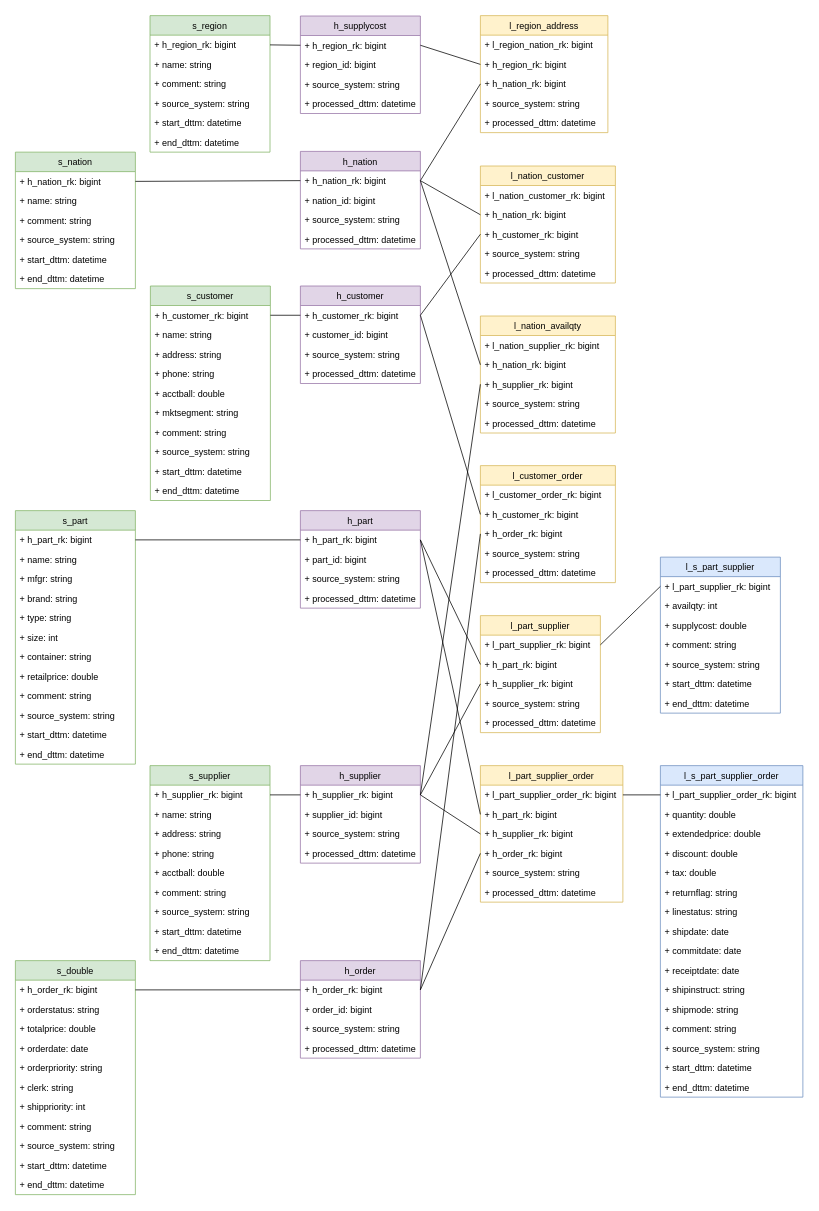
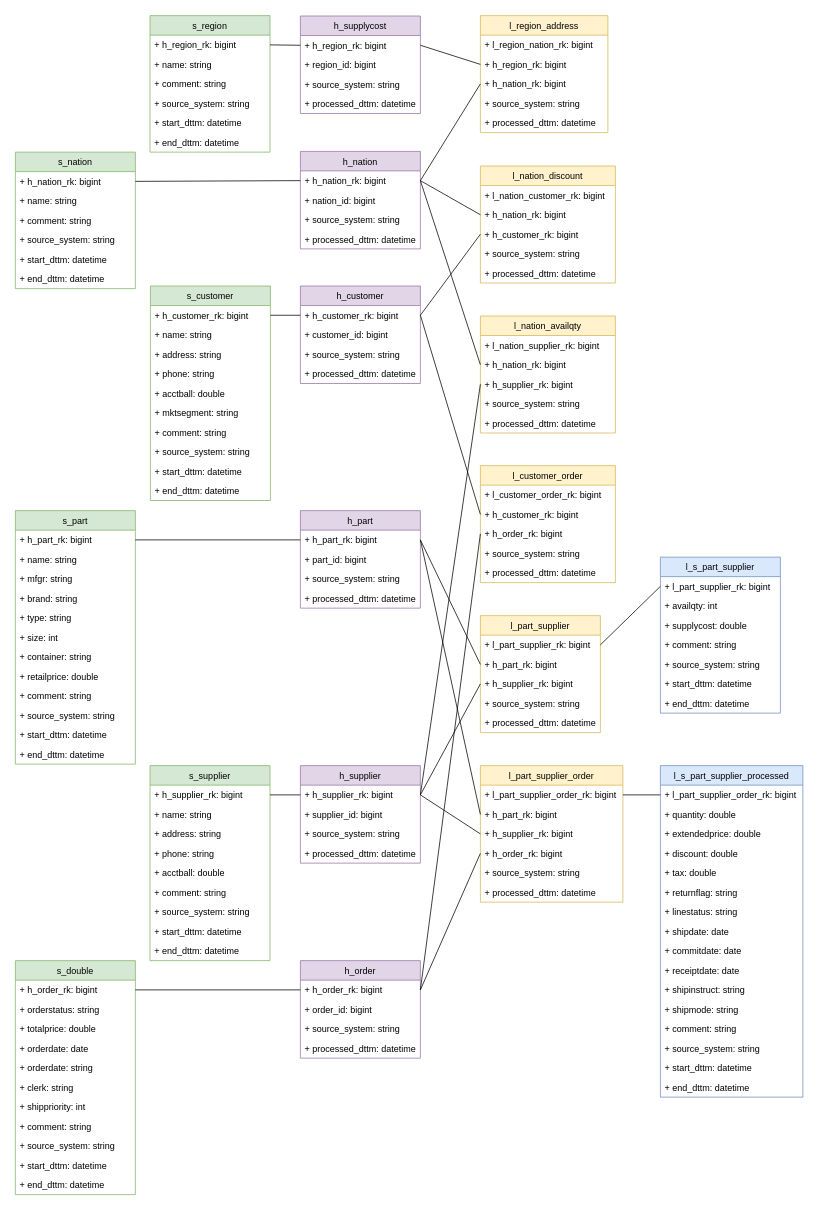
- <mxCell id="61" value="l_nation_customer" parent="1" style="swimlane;fontStyle=0;childLayout=stackLayout;horizontal=1;startSize=26;fillColor=#fff2cc;horizontalStack=0;resizeParent=1;resizeParentMax=0;resizeLast=0;collapsible=1;marginBottom=0;verticalAlign=middle;strokeColor=#d6b656;" vertex="1"><mxGeometry as="geometry" y="220.5" x="640" width="180" height="156" /></mxCell>
+ <mxCell id="61" value="l_nation_discount" parent="1" style="swimlane;fontStyle=0;childLayout=stackLayout;horizontal=1;startSize=26;fillColor=#fff2cc;horizontalStack=0;resizeParent=1;resizeParentMax=0;resizeLast=0;collapsible=1;marginBottom=0;verticalAlign=middle;strokeColor=#d6b656;" vertex="1"><mxGeometry as="geometry" y="220.5" x="640" width="180" height="156" /></mxCell>
- <mxCell id="156" value="l_s_part_supplier_order" parent="1" style="swimlane;fontStyle=0;childLayout=stackLayout;horizontal=1;startSize=26;fillColor=#dae8fc;horizontalStack=0;resizeParent=1;resizeParentMax=0;resizeLast=0;collapsible=1;marginBottom=0;strokeColor=#6c8ebf;" vertex="1"><mxGeometry as="geometry" y="1020" x="880" width="190" height="442" /></mxCell>
+ <mxCell id="156" value="l_s_part_supplier_processed" parent="1" style="swimlane;fontStyle=0;childLayout=stackLayout;horizontal=1;startSize=26;fillColor=#dae8fc;horizontalStack=0;resizeParent=1;resizeParentMax=0;resizeLast=0;collapsible=1;marginBottom=0;strokeColor=#6c8ebf;" vertex="1"><mxGeometry as="geometry" y="1020" x="880" width="190" height="442" /></mxCell>
- <mxCell id="139" value="+ orderpriority: string" parent="134" style="text;strokeColor=none;fillColor=none;align=left;verticalAlign=top;spacingLeft=4;spacingRight=4;overflow=hidden;rotatable=0;points=[[0,0.5],[1,0.5]];portConstraint=eastwest;" vertex="1"><mxGeometry as="geometry" y="130" width="160" height="26" /></mxCell>
+ <mxCell id="139" value="+ orderdate: string" parent="134" style="text;strokeColor=none;fillColor=none;align=left;verticalAlign=top;spacingLeft=4;spacingRight=4;overflow=hidden;rotatable=0;points=[[0,0.5],[1,0.5]];portConstraint=eastwest;" vertex="1"><mxGeometry as="geometry" y="130" width="160" height="26" /></mxCell>
